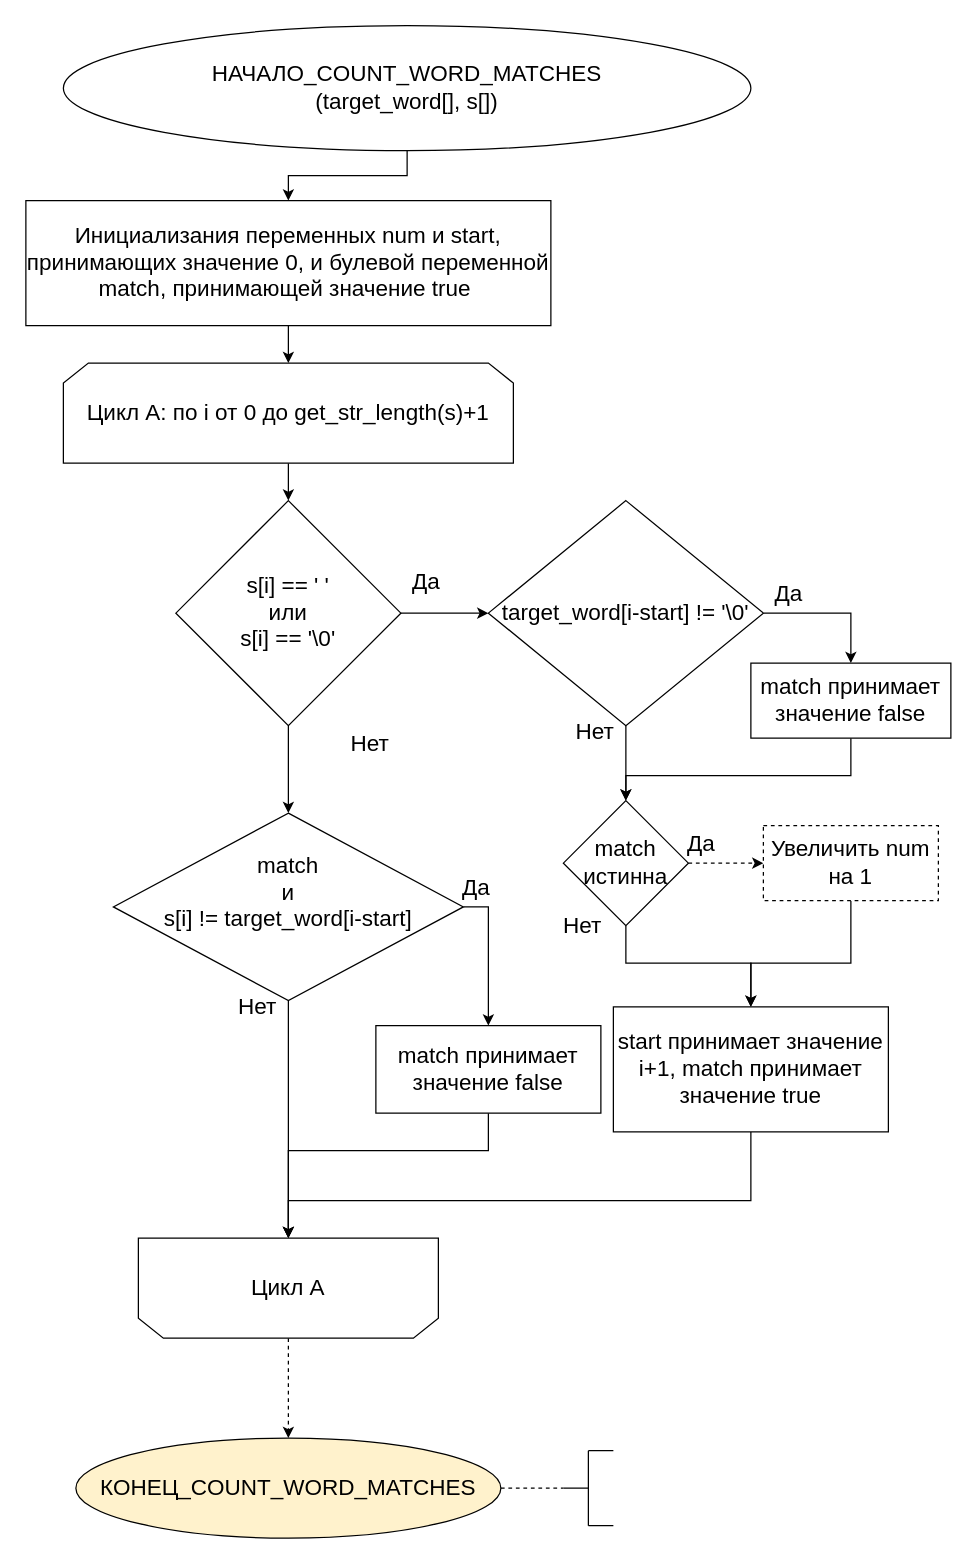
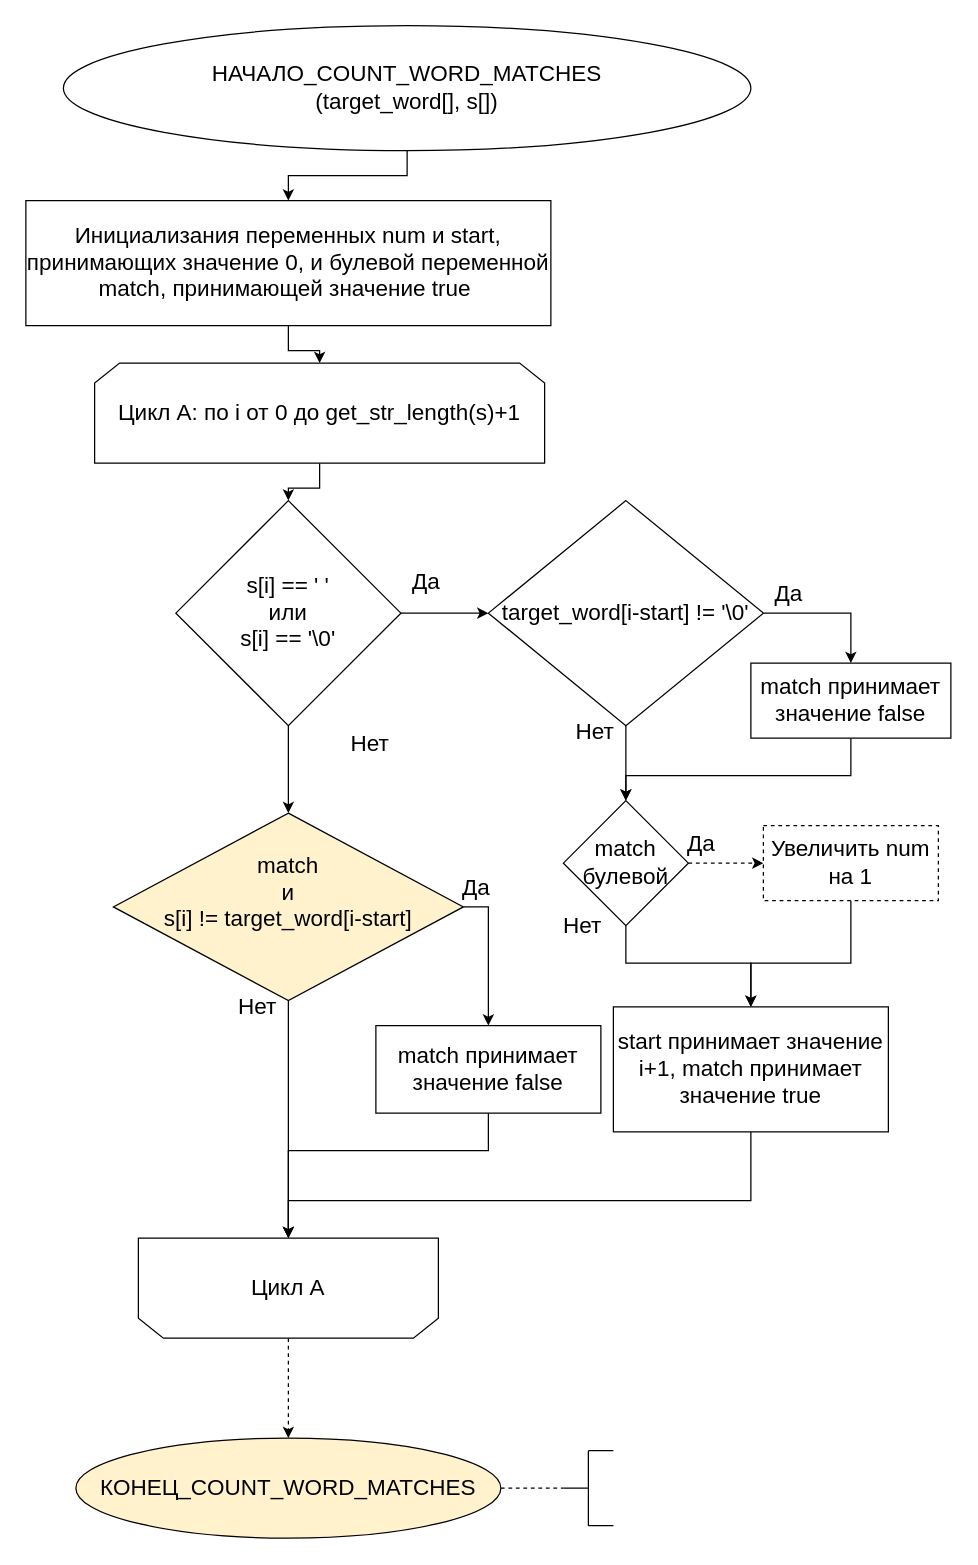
- <mxCell id="7" value="Цикл А: по i от 0 до get_str_length(s)+1" style="shape=loopLimit;whiteSpace=wrap;html=1;fontSize=18;" parent="1" vertex="1"><mxGeometry x="50" y="290" width="360" height="80" as="geometry" /></mxCell>
+ <mxCell id="7" value="Цикл А: по i от 0 до get_str_length(s)+1" style="shape=loopLimit;whiteSpace=wrap;html=1;fontSize=18;" parent="1" vertex="1"><mxGeometry x="75" y="290" width="360" height="80" as="geometry" /></mxCell>
- <mxCell id="21" value="match истинна" style="rhombus;whiteSpace=wrap;html=1;fontSize=18;" parent="1" vertex="1"><mxGeometry x="450" y="640" width="100" height="100" as="geometry" /></mxCell>
+ <mxCell id="21" value="match булевой" style="rhombus;whiteSpace=wrap;html=1;fontSize=18;" parent="1" vertex="1"><mxGeometry x="450" y="640" width="100" height="100" as="geometry" /></mxCell>
- <mxCell id="31" value="match&lt;br&gt;и&lt;br&gt;s[i] != target_word[i-start]" style="rhombus;whiteSpace=wrap;html=1;fontSize=18;spacingTop=-23;" parent="1" vertex="1"><mxGeometry x="90" y="650" width="280" height="150" as="geometry" /></mxCell>
+ <mxCell id="31" value="match&lt;br&gt;и&lt;br&gt;s[i] != target_word[i-start]" style="rhombus;whiteSpace=wrap;html=1;fontSize=18;spacingTop=-23;fillColor=#fff2cc;" parent="1" vertex="1"><mxGeometry x="90" y="650" width="280" height="150" as="geometry" /></mxCell>
